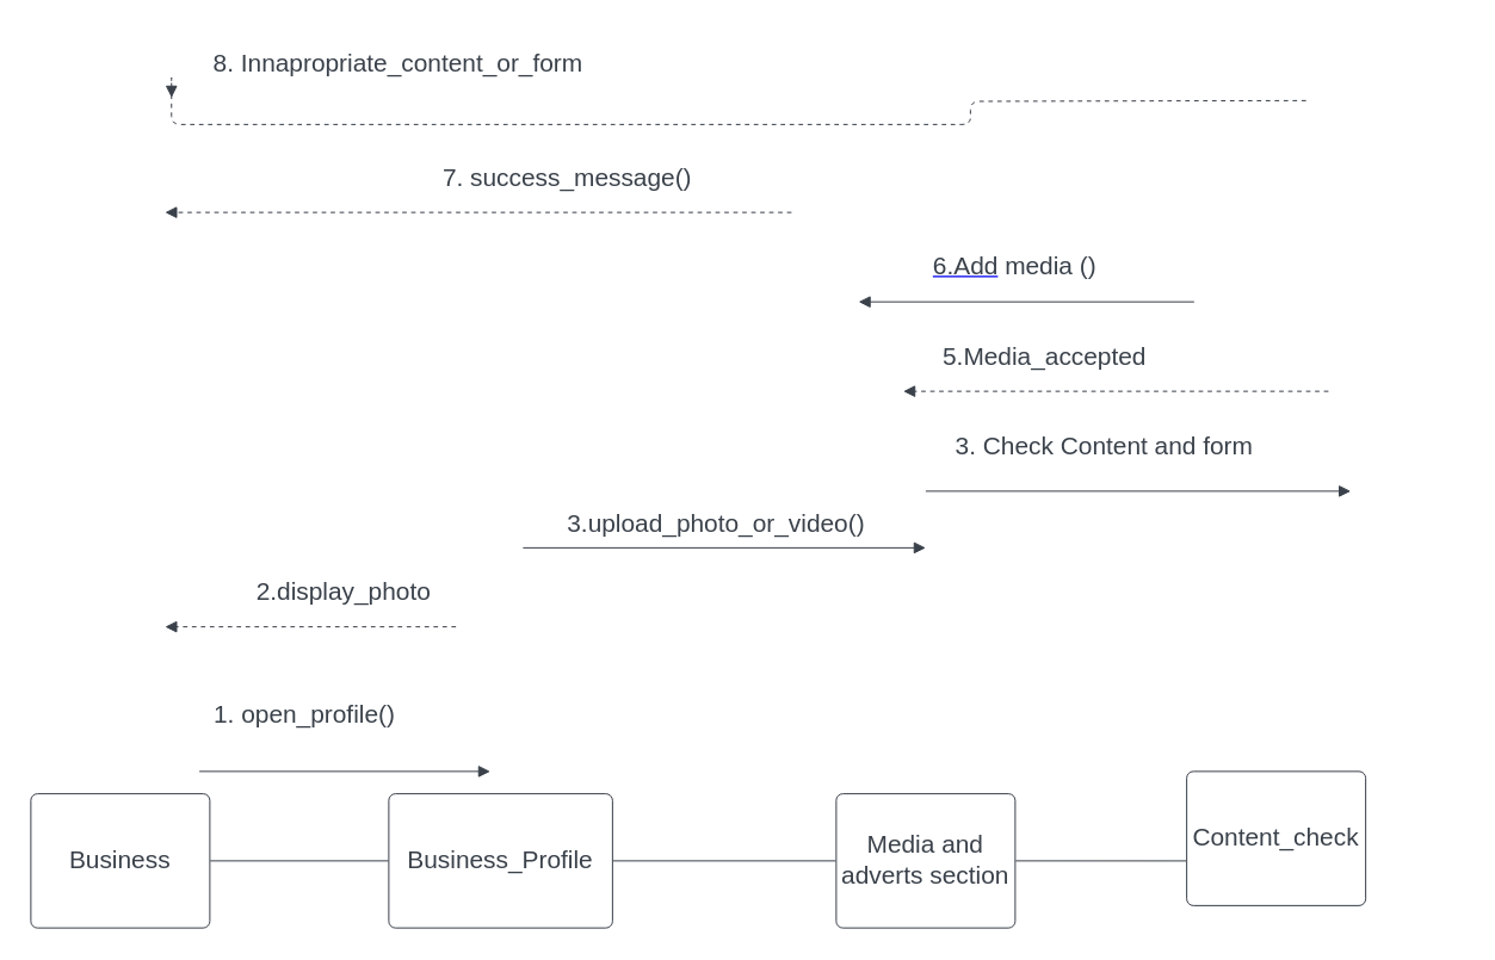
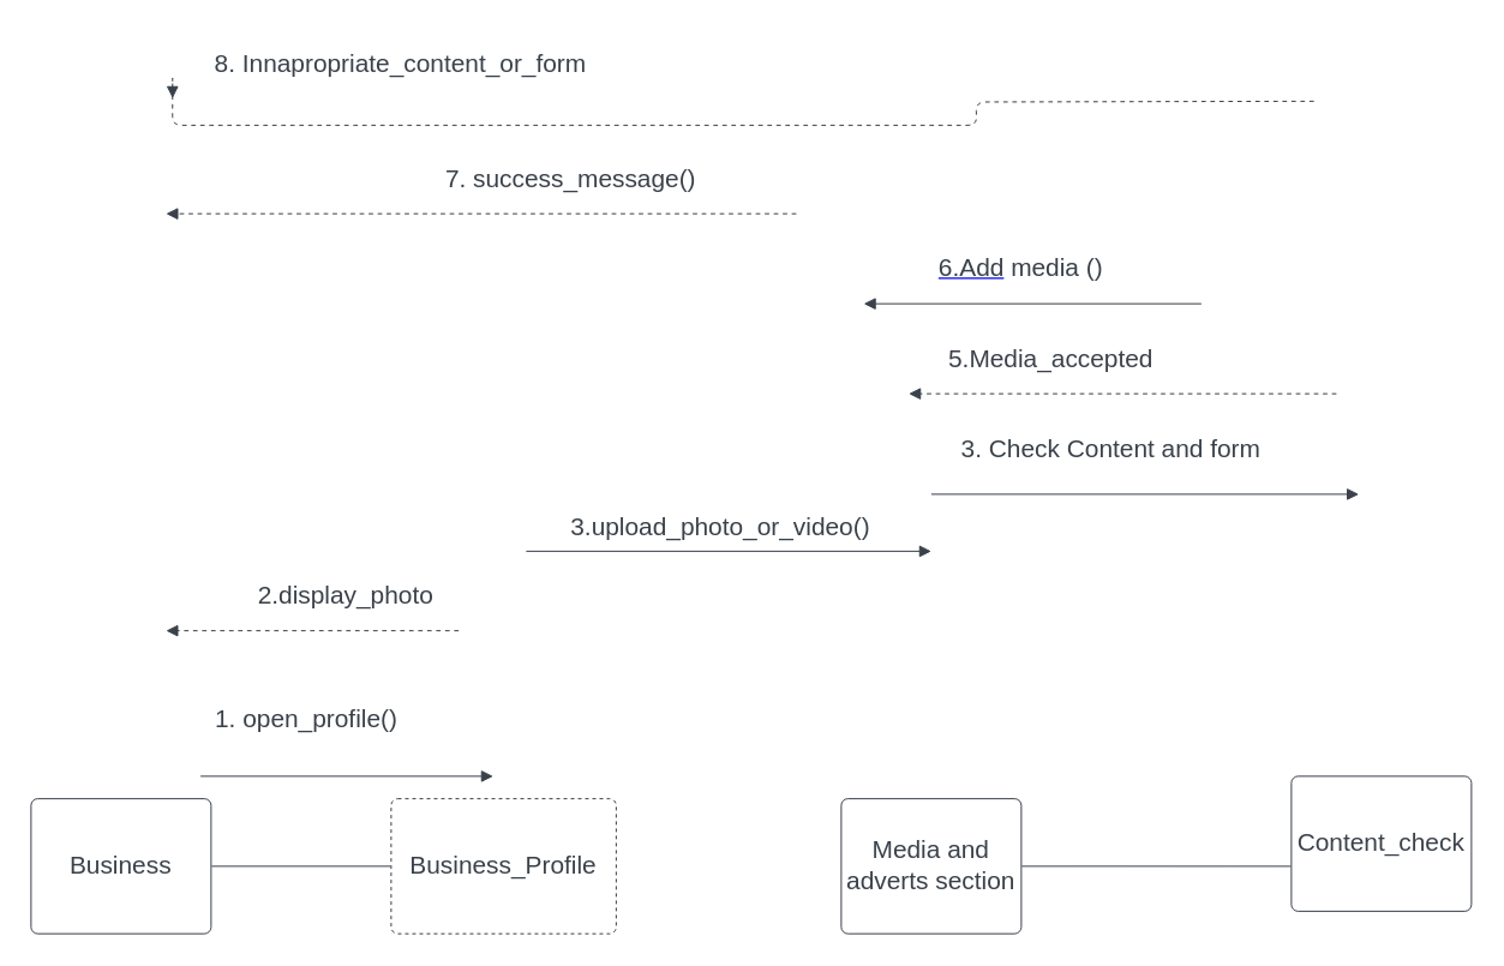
- <mxCell id="18" value="Content_check" style="html=1;overflow=block;blockSpacing=1;whiteSpace=wrap;fontSize=16.7;fontColor=#3a414a;spacing=3.8;strokeColor=#3a414a;strokeOpacity=100;rounded=1;absoluteArcSize=1;arcSize=9;strokeWidth=0.8;" vertex="1" parent="1"><mxGeometry x="795" y="517" width="120" height="90" as="geometry" /></mxCell>
+ <mxCell id="18" value="Content_check" style="html=1;overflow=block;blockSpacing=1;whiteSpace=wrap;fontSize=16.7;fontColor=#3a414a;spacing=3.8;strokeColor=#3a414a;strokeOpacity=100;rounded=1;absoluteArcSize=1;arcSize=9;strokeWidth=0.8;" vertex="1" parent="1"><mxGeometry x="860" y="517" width="120" height="90" as="geometry" /></mxCell>
- <mxCell id="11" value="Business_Profile" style="html=1;overflow=block;blockSpacing=1;whiteSpace=wrap;fontSize=16.7;fontColor=#3a414a;spacing=3.8;strokeColor=#3a414a;strokeOpacity=100;rounded=1;absoluteArcSize=1;arcSize=9;strokeWidth=0.8;" vertex="1" parent="1"><mxGeometry x="260" y="532" width="150" height="90" as="geometry" /></mxCell>
+ <mxCell id="11" value="Business_Profile" style="html=1;overflow=block;blockSpacing=1;whiteSpace=wrap;fontSize=16.7;fontColor=#3a414a;spacing=3.8;strokeColor=#3a414a;strokeOpacity=100;rounded=1;absoluteArcSize=1;arcSize=9;strokeWidth=0.8;dashed=1;" vertex="1" parent="1"><mxGeometry x="260" y="532" width="150" height="90" as="geometry" /></mxCell>
- <mxCell id="14" value="" style="html=1;jettySize=18;whiteSpace=wrap;fontSize=13;strokeColor=#3a414a;strokeOpacity=100;strokeWidth=0.8;rounded=1;arcSize=12;edgeStyle=orthogonalEdgeStyle;startArrow=none;endArrow=none;exitX=1.002;exitY=0.5;exitPerimeter=0;entryX=-0.003;entryY=0.5;entryPerimeter=0;" edge="1" parent="1" source="11" target="12"><mxGeometry width="100" height="100" relative="1" as="geometry"><Array as="points" /></mxGeometry></mxCell>
